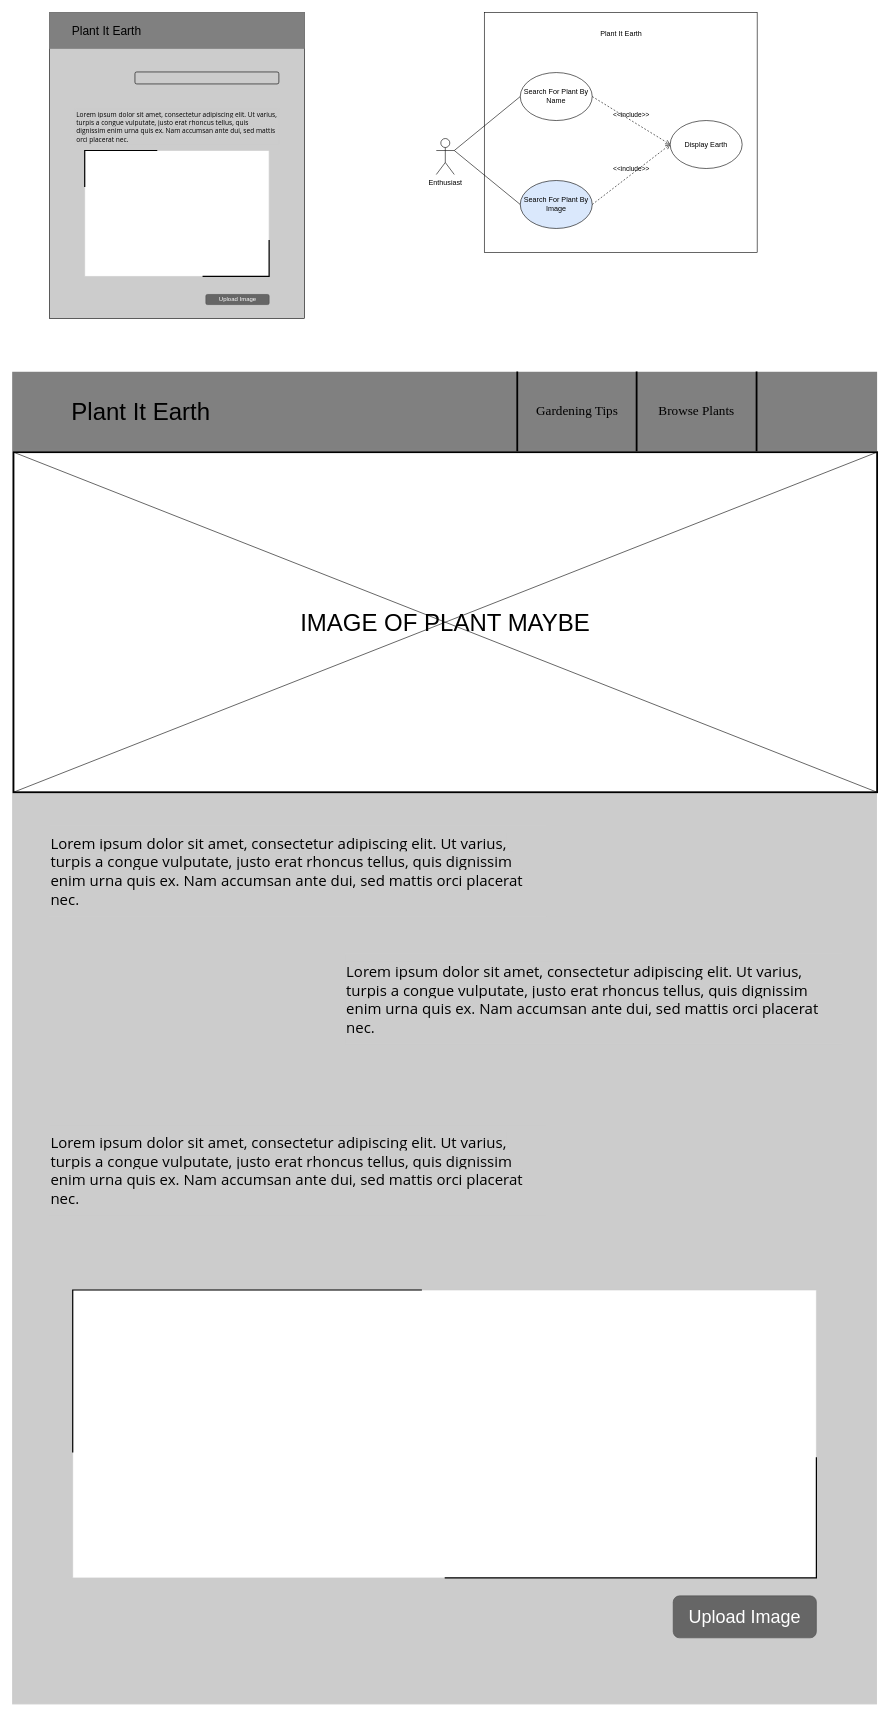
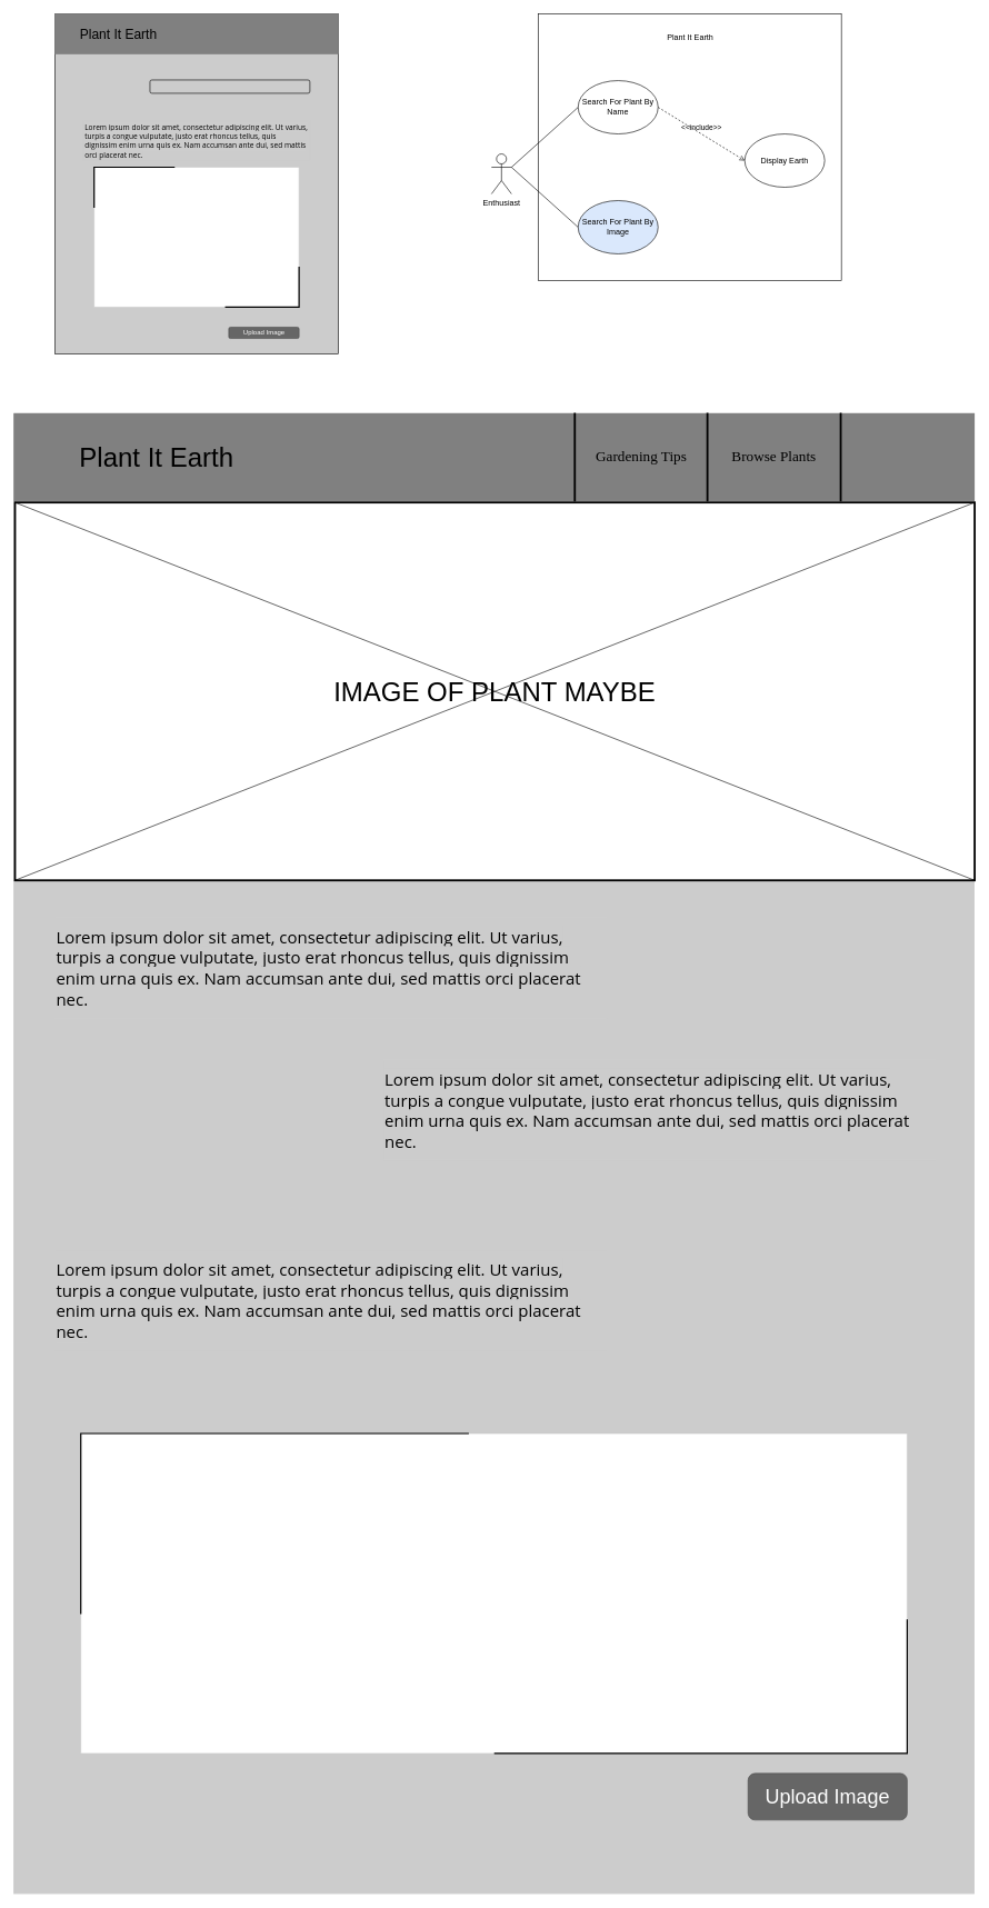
- <mxCell id="16" value="Enthusiast" style="shape=umlActor;html=1;verticalLabelPosition=bottom;verticalAlign=top;align=center;" parent="1" vertex="1"><mxGeometry x="727" y="230" width="30" height="60" as="geometry" /></mxCell>
+ <mxCell id="16" value="Enthusiast" style="shape=umlActor;html=1;verticalLabelPosition=bottom;verticalAlign=top;align=center;" parent="1" vertex="1"><mxGeometry x="737" y="230" width="30" height="60" as="geometry" /></mxCell>
- <mxCell id="21" value="&amp;lt;&amp;lt;include&amp;gt;&amp;gt;" style="edgeStyle=none;html=1;endArrow=open;verticalAlign=bottom;dashed=1;labelBackgroundColor=none;exitX=1;exitY=0.5;exitDx=0;exitDy=0;entryX=0;entryY=0.5;entryDx=0;entryDy=0;" parent="1" source="17" target="20" edge="1"><mxGeometry width="160" relative="1" as="geometry"><mxPoint x="907" y="230" as="sourcePoint" /><mxPoint x="1067" y="230" as="targetPoint" /></mxGeometry></mxCell>
